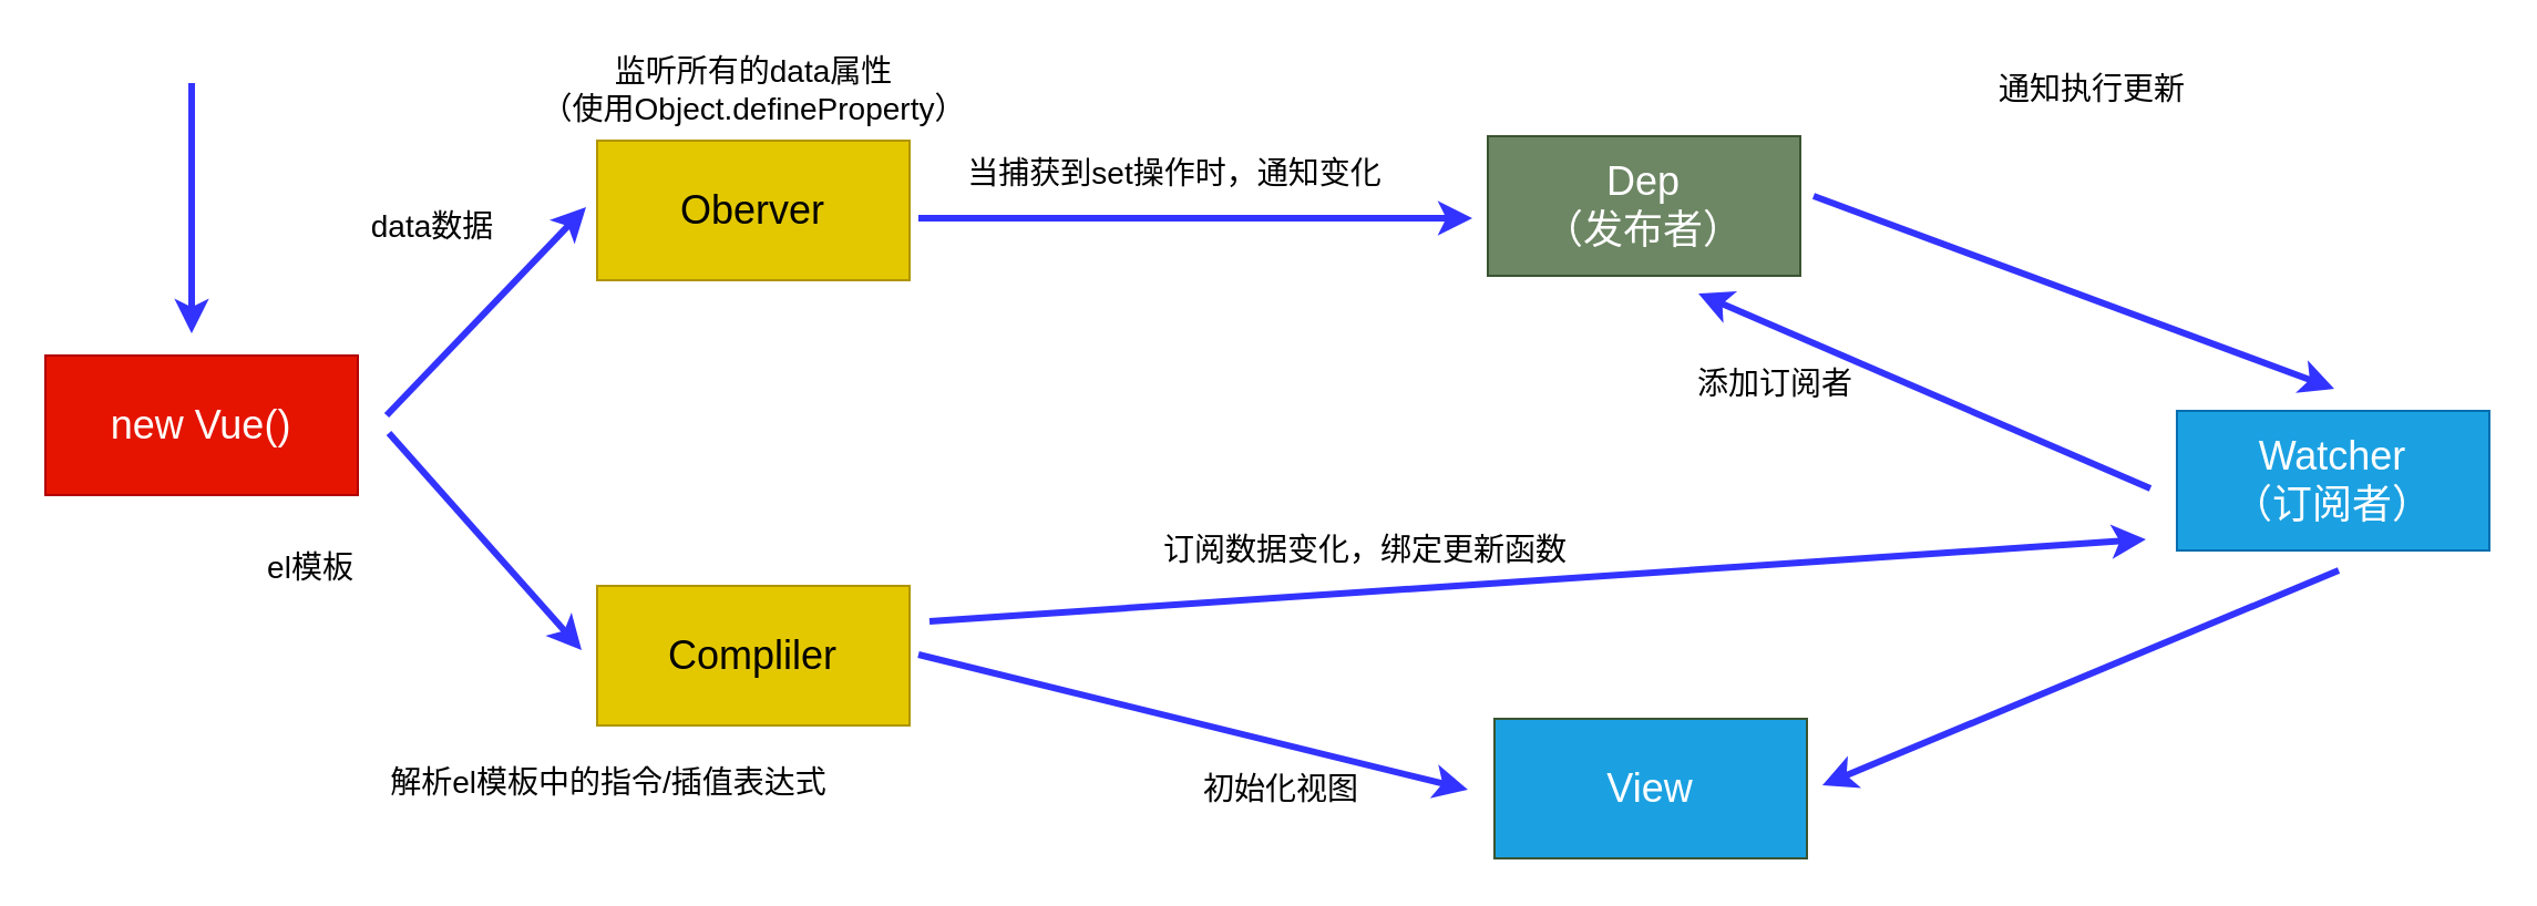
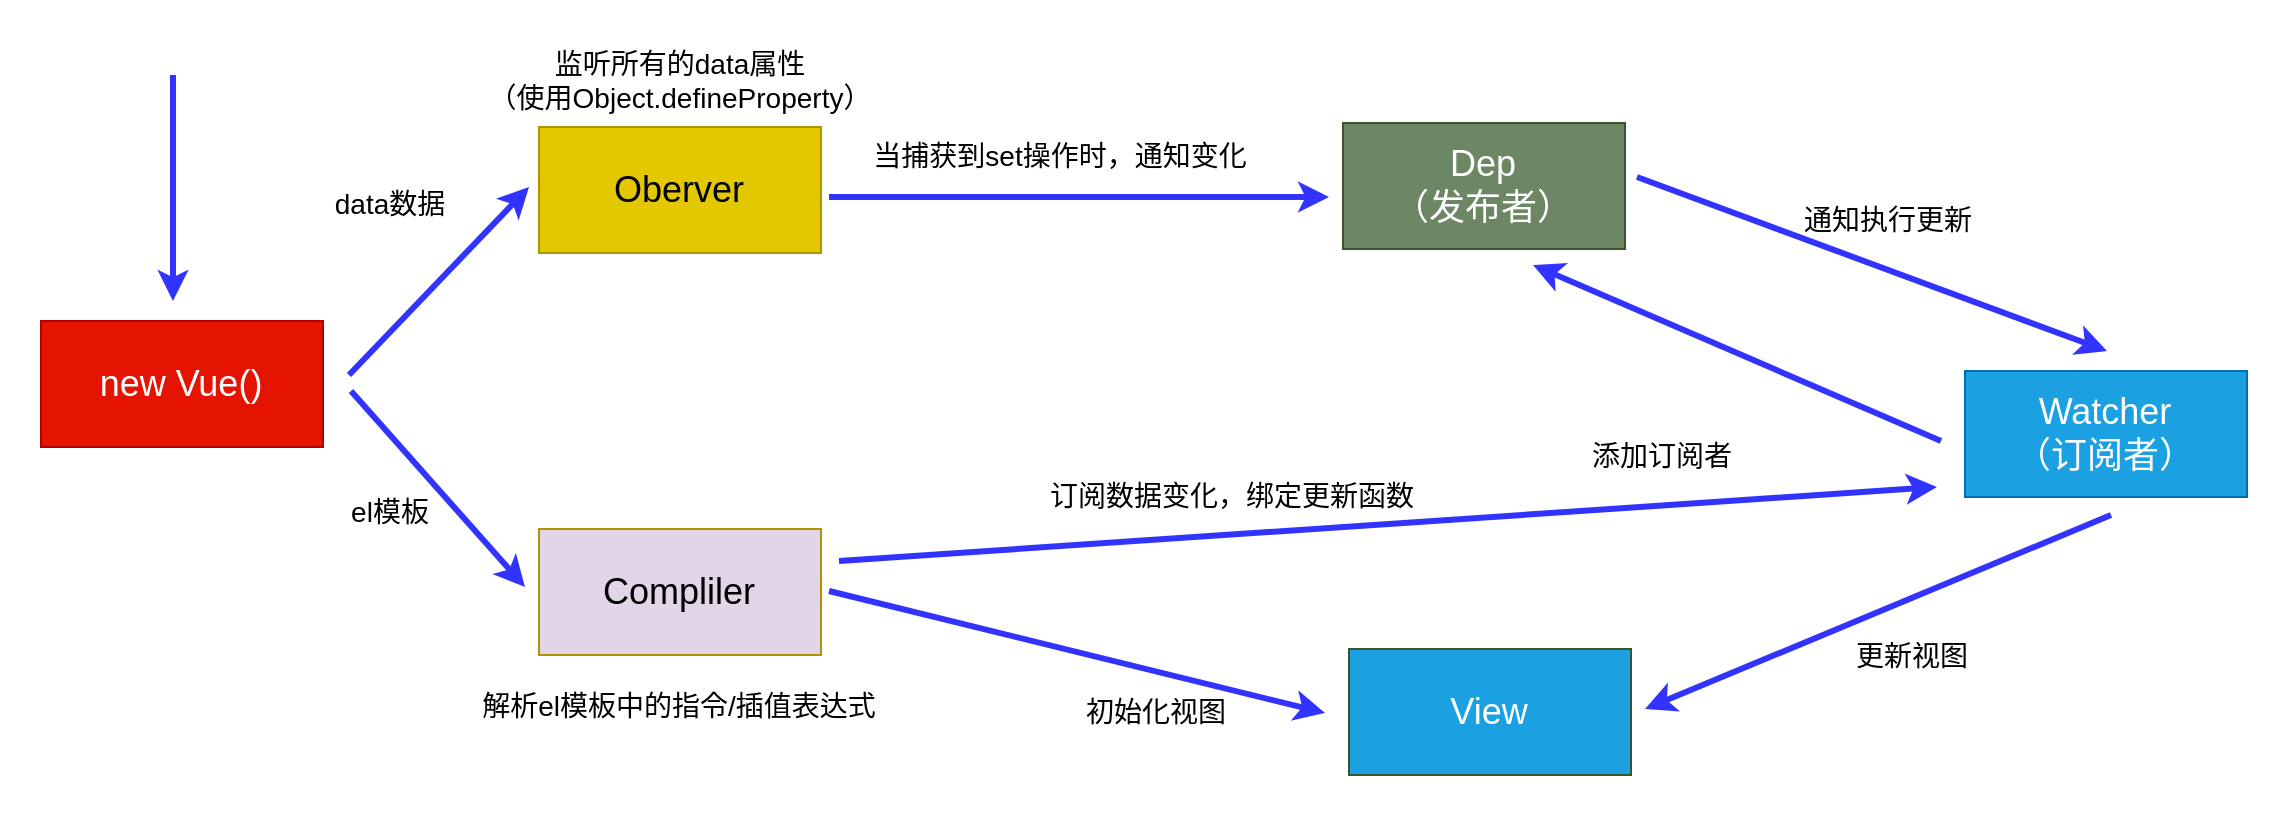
- <mxCell id="19" value="通知执行更新" style="text;html=1;strokeColor=none;fillColor=none;align=center;verticalAlign=middle;whiteSpace=wrap;rounded=0;fontColor=#000000;fontSize=14;" parent="1" vertex="1"><mxGeometry x="845" y="20.4" width="198" height="40" as="geometry" /></mxCell>
+ <mxCell id="19" value="通知执行更新" style="text;html=1;strokeColor=none;fillColor=none;align=center;verticalAlign=middle;whiteSpace=wrap;rounded=0;fontColor=#000000;fontSize=14;" parent="1" vertex="1"><mxGeometry x="845" y="90.4" width="198" height="40" as="geometry" /></mxCell>
- <mxCell id="21" value="添加订阅者" style="text;html=1;strokeColor=none;fillColor=none;align=center;verticalAlign=middle;whiteSpace=wrap;rounded=0;fontColor=#000000;fontSize=14;" parent="1" vertex="1"><mxGeometry x="702" y="153" width="198" height="40" as="geometry" /></mxCell>
+ <mxCell id="21" value="添加订阅者" style="text;html=1;strokeColor=none;fillColor=none;align=center;verticalAlign=middle;whiteSpace=wrap;rounded=0;fontColor=#000000;fontSize=14;" parent="1" vertex="1"><mxGeometry x="732" y="208" width="198" height="40" as="geometry" /></mxCell>
- <mxCell id="9" value="el模板" style="text;html=1;strokeColor=none;fillColor=none;align=center;verticalAlign=middle;whiteSpace=wrap;rounded=0;fontColor=#000000;fontSize=14;" parent="1" vertex="1"><mxGeometry x="110" y="241" width="60" height="30" as="geometry" /></mxCell>
+ <mxCell id="9" value="el模板" style="text;html=1;strokeColor=none;fillColor=none;align=center;verticalAlign=middle;whiteSpace=wrap;rounded=0;fontColor=#000000;fontSize=14;" parent="1" vertex="1"><mxGeometry x="165" y="241" width="60" height="30" as="geometry" /></mxCell>
- <mxCell id="5" value="Compliler" style="rounded=0;whiteSpace=wrap;html=1;fillColor=#e3c800;strokeColor=#B09500;fontColor=#000000;fontSize=18;" parent="1" vertex="1"><mxGeometry x="269" y="264" width="141" height="63" as="geometry" /></mxCell>
+ <mxCell id="5" value="Compliler" style="rounded=0;whiteSpace=wrap;html=1;fillColor=#e1d5e7;strokeColor=#B09500;fontColor=#000000;fontSize=18;" parent="1" vertex="1"><mxGeometry x="269" y="264" width="141" height="63" as="geometry" /></mxCell>
+ <mxCell id="23" value="更新视图" style="text;html=1;strokeColor=none;fillColor=none;align=center;verticalAlign=middle;whiteSpace=wrap;rounded=0;fontColor=#000000;fontSize=14;" parent="1" vertex="1"><mxGeometry x="857" y="308" width="198" height="40" as="geometry" /></mxCell>
- <mxCell id="11" value="解析el模板中的指令/插值表达式" style="text;html=1;strokeColor=none;fillColor=none;align=center;verticalAlign=middle;whiteSpace=wrap;rounded=0;fontColor=#000000;fontSize=14;" parent="1" vertex="1"><mxGeometry x="165.25" y="333" width="218.5" height="39" as="geometry" /></mxCell>
+ <mxCell id="11" value="解析el模板中的指令/插值表达式" style="text;html=1;strokeColor=none;fillColor=none;align=center;verticalAlign=middle;whiteSpace=wrap;rounded=0;fontColor=#000000;fontSize=14;" parent="1" vertex="1"><mxGeometry x="230.25" y="333" width="218.5" height="39" as="geometry" /></mxCell>
